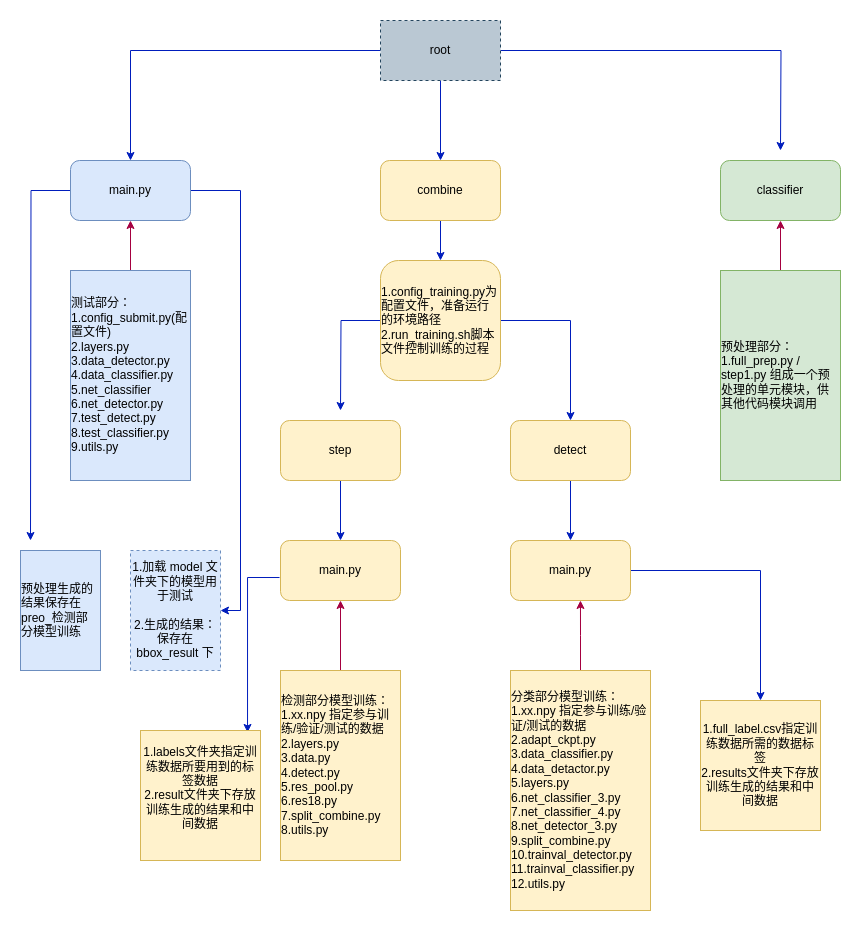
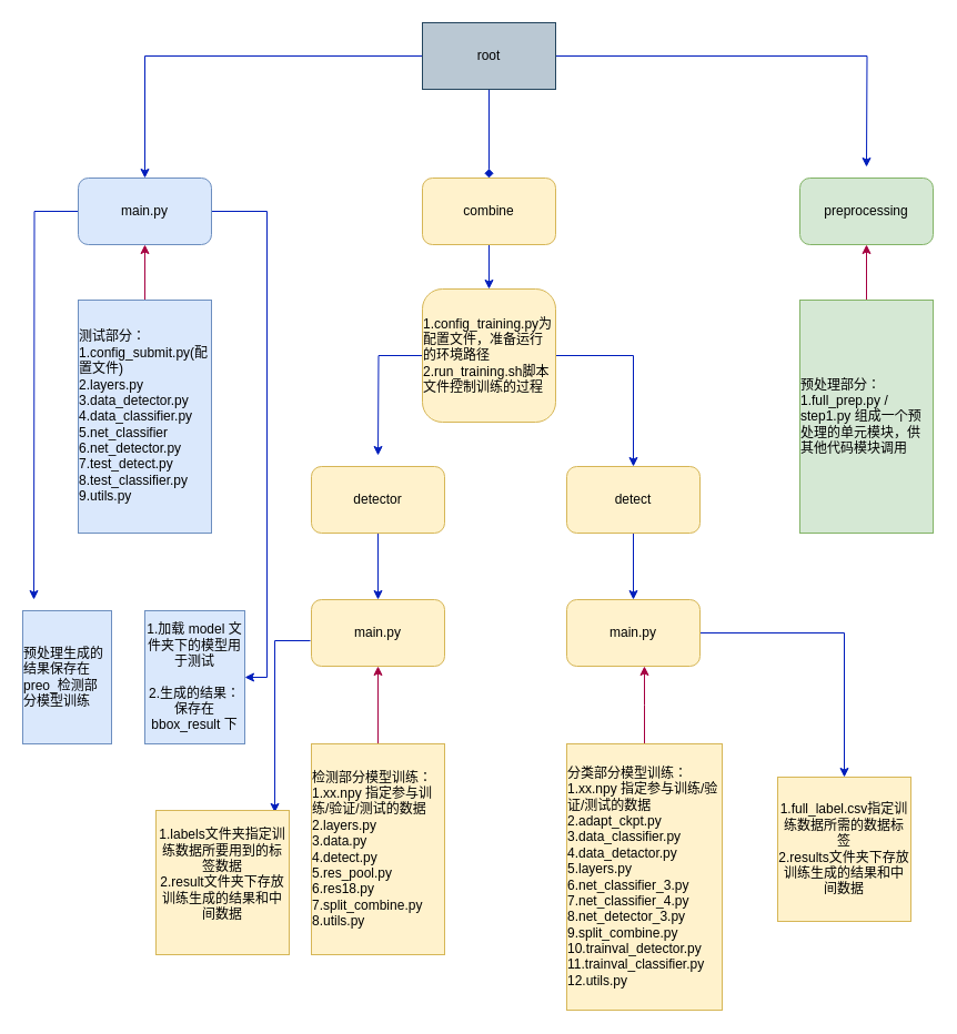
- <mxCell id="5" value="root" style="rounded=0;whiteSpace=wrap;html=1;fillColor=#bac8d3;strokeColor=#23445d;dashed=1;" vertex="1" parent="1"><mxGeometry x="380" y="20" width="120" height="60" as="geometry" /></mxCell>
+ <mxCell id="5" value="root" style="rounded=0;whiteSpace=wrap;html=1;fillColor=#bac8d3;strokeColor=#23445d;" vertex="1" parent="1"><mxGeometry x="380" y="20" width="120" height="60" as="geometry" /></mxCell>
- <mxCell id="3" style="edgeStyle=orthogonalEdgeStyle;rounded=0;orthogonalLoop=1;jettySize=auto;html=1;fillColor=#0050ef;strokeColor=#001DBC;" edge="1" parent="1" source="5" target="10"><mxGeometry relative="1" as="geometry" /></mxCell>
+ <mxCell id="3" style="edgeStyle=orthogonalEdgeStyle;rounded=0;orthogonalLoop=1;jettySize=auto;html=1;fillColor=#0050ef;strokeColor=#001DBC;endArrow=diamond;" edge="1" parent="1" source="5" target="10"><mxGeometry relative="1" as="geometry" /></mxCell>
- <mxCell id="11" value="classifier" style="rounded=1;whiteSpace=wrap;html=1;fillColor=#d5e8d4;strokeColor=#82b366;" vertex="1" parent="1"><mxGeometry x="720" y="160" width="120" height="60" as="geometry" /></mxCell>
+ <mxCell id="11" value="preprocessing" style="rounded=1;whiteSpace=wrap;html=1;fillColor=#d5e8d4;strokeColor=#82b366;" vertex="1" parent="1"><mxGeometry x="720" y="160" width="120" height="60" as="geometry" /></mxCell>
- <mxCell id="19" value="step" style="rounded=1;whiteSpace=wrap;html=1;fillColor=#fff2cc;strokeColor=#d6b656;" vertex="1" parent="1"><mxGeometry x="280" y="420" width="120" height="60" as="geometry" /></mxCell>
+ <mxCell id="19" value="detector" style="rounded=1;whiteSpace=wrap;html=1;fillColor=#fff2cc;strokeColor=#d6b656;" vertex="1" parent="1"><mxGeometry x="280" y="420" width="120" height="60" as="geometry" /></mxCell>
- <mxCell id="16" value="&lt;div&gt;1.加载 model 文件夹下的模型用于测试&lt;/div&gt;&lt;div&gt;&lt;br&gt;&lt;/div&gt;&lt;div&gt;2.生成的结果：&lt;/div&gt;&lt;div&gt;保存在bbox_result 下&lt;br&gt;&lt;/div&gt;" style="rounded=0;whiteSpace=wrap;html=1;fillColor=#dae8fc;strokeColor=#6c8ebf;dashed=1;" vertex="1" parent="1"><mxGeometry x="130" y="550" width="90" height="120" as="geometry" /></mxCell>
+ <mxCell id="16" value="&lt;div&gt;1.加载 model 文件夹下的模型用于测试&lt;/div&gt;&lt;div&gt;&lt;br&gt;&lt;/div&gt;&lt;div&gt;2.生成的结果：&lt;/div&gt;&lt;div&gt;保存在bbox_result 下&lt;br&gt;&lt;/div&gt;" style="rounded=0;whiteSpace=wrap;html=1;fillColor=#dae8fc;strokeColor=#6c8ebf;" vertex="1" parent="1"><mxGeometry x="130" y="550" width="90" height="120" as="geometry" /></mxCell>
